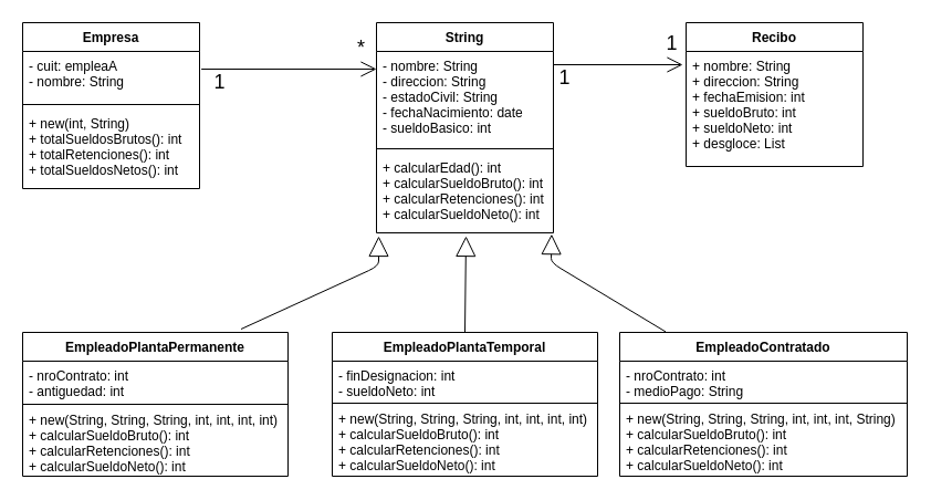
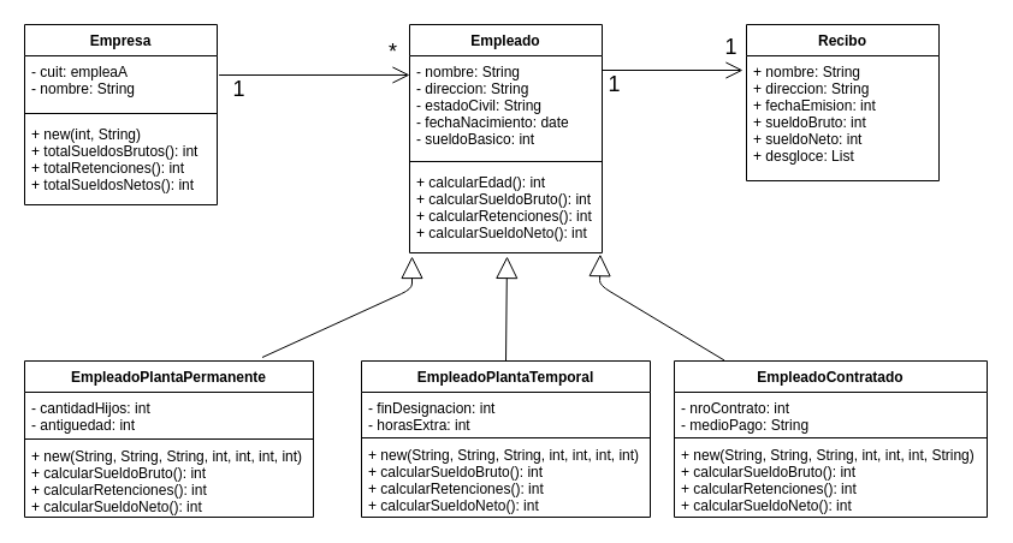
- <mxCell id="14" value="String" style="swimlane;fontStyle=1;align=center;verticalAlign=top;childLayout=stackLayout;horizontal=1;startSize=26;horizontalStack=0;resizeParent=1;resizeParentMax=0;resizeLast=0;collapsible=1;marginBottom=0;" parent="1" vertex="1"><mxGeometry x="340" y="20" width="160" height="190" as="geometry" /></mxCell>
+ <mxCell id="14" value="Empleado" style="swimlane;fontStyle=1;align=center;verticalAlign=top;childLayout=stackLayout;horizontal=1;startSize=26;horizontalStack=0;resizeParent=1;resizeParentMax=0;resizeLast=0;collapsible=1;marginBottom=0;" parent="1" vertex="1"><mxGeometry x="340" y="20" width="160" height="190" as="geometry" /></mxCell>
- <mxCell id="11" value="- nroContrato: int&#10;- antiguedad: int" style="text;strokeColor=none;fillColor=none;align=left;verticalAlign=top;spacingLeft=4;spacingRight=4;overflow=hidden;rotatable=0;points=[[0,0.5],[1,0.5]];portConstraint=eastwest;" parent="10" vertex="1"><mxGeometry y="26" width="240" height="34" as="geometry" /></mxCell>
+ <mxCell id="11" value="- cantidadHijos: int&#10;- antiguedad: int" style="text;strokeColor=none;fillColor=none;align=left;verticalAlign=top;spacingLeft=4;spacingRight=4;overflow=hidden;rotatable=0;points=[[0,0.5],[1,0.5]];portConstraint=eastwest;" parent="10" vertex="1"><mxGeometry y="26" width="240" height="34" as="geometry" /></mxCell>
- <mxCell id="20" value="- finDesignacion: int&#10;- sueldoNeto: int" style="text;strokeColor=none;fillColor=none;align=left;verticalAlign=top;spacingLeft=4;spacingRight=4;overflow=hidden;rotatable=0;points=[[0,0.5],[1,0.5]];portConstraint=eastwest;" parent="19" vertex="1"><mxGeometry y="26" width="240" height="34" as="geometry" /></mxCell>
+ <mxCell id="20" value="- finDesignacion: int&#10;- horasExtra: int" style="text;strokeColor=none;fillColor=none;align=left;verticalAlign=top;spacingLeft=4;spacingRight=4;overflow=hidden;rotatable=0;points=[[0,0.5],[1,0.5]];portConstraint=eastwest;" parent="19" vertex="1"><mxGeometry y="26" width="240" height="34" as="geometry" /></mxCell>
